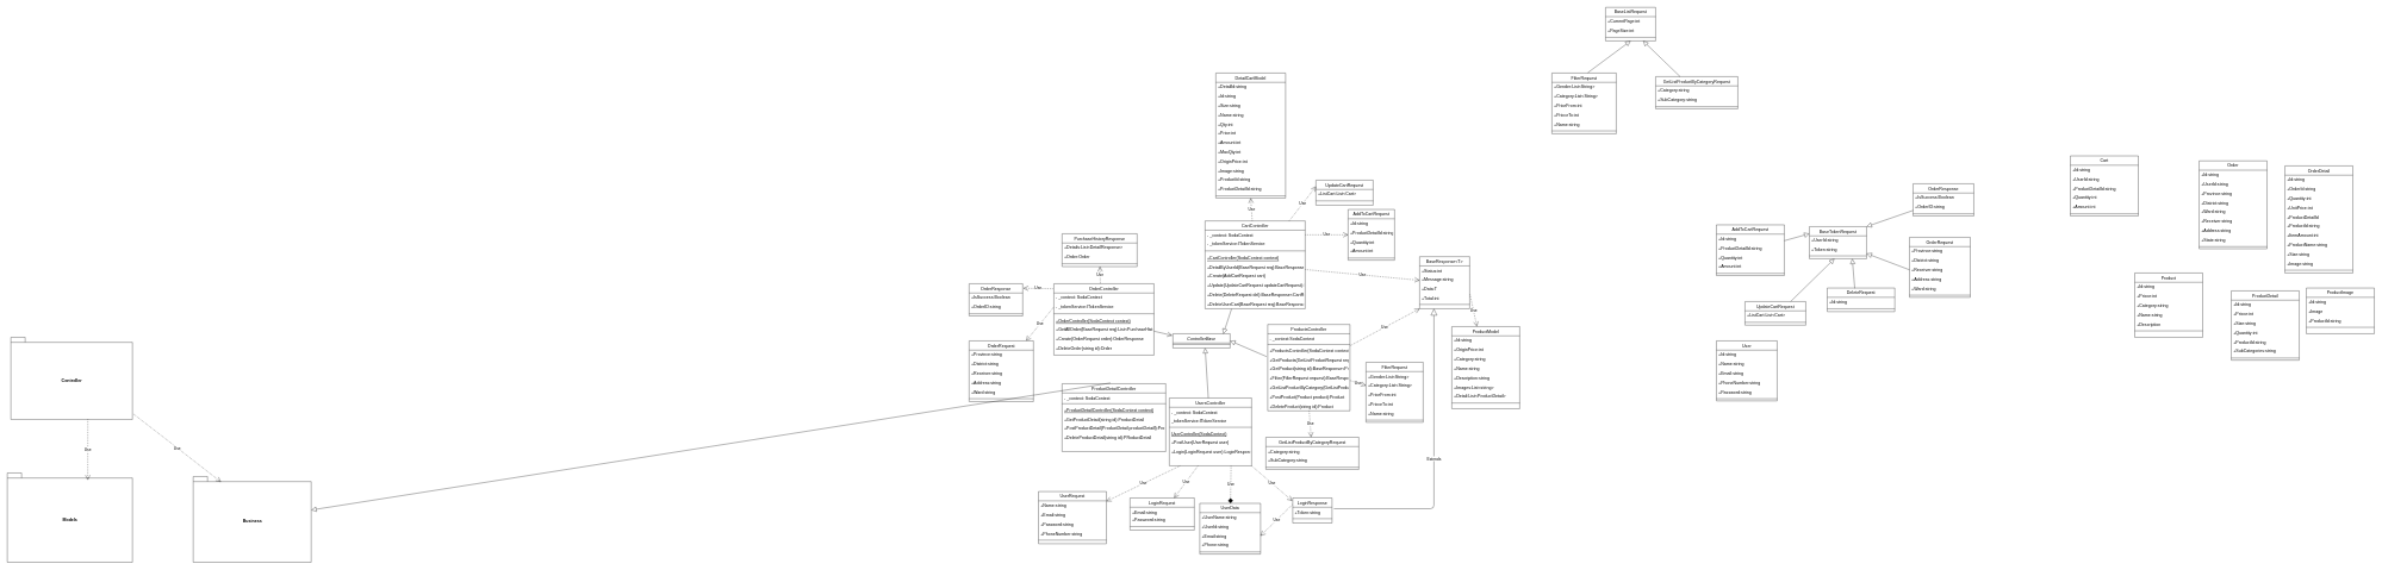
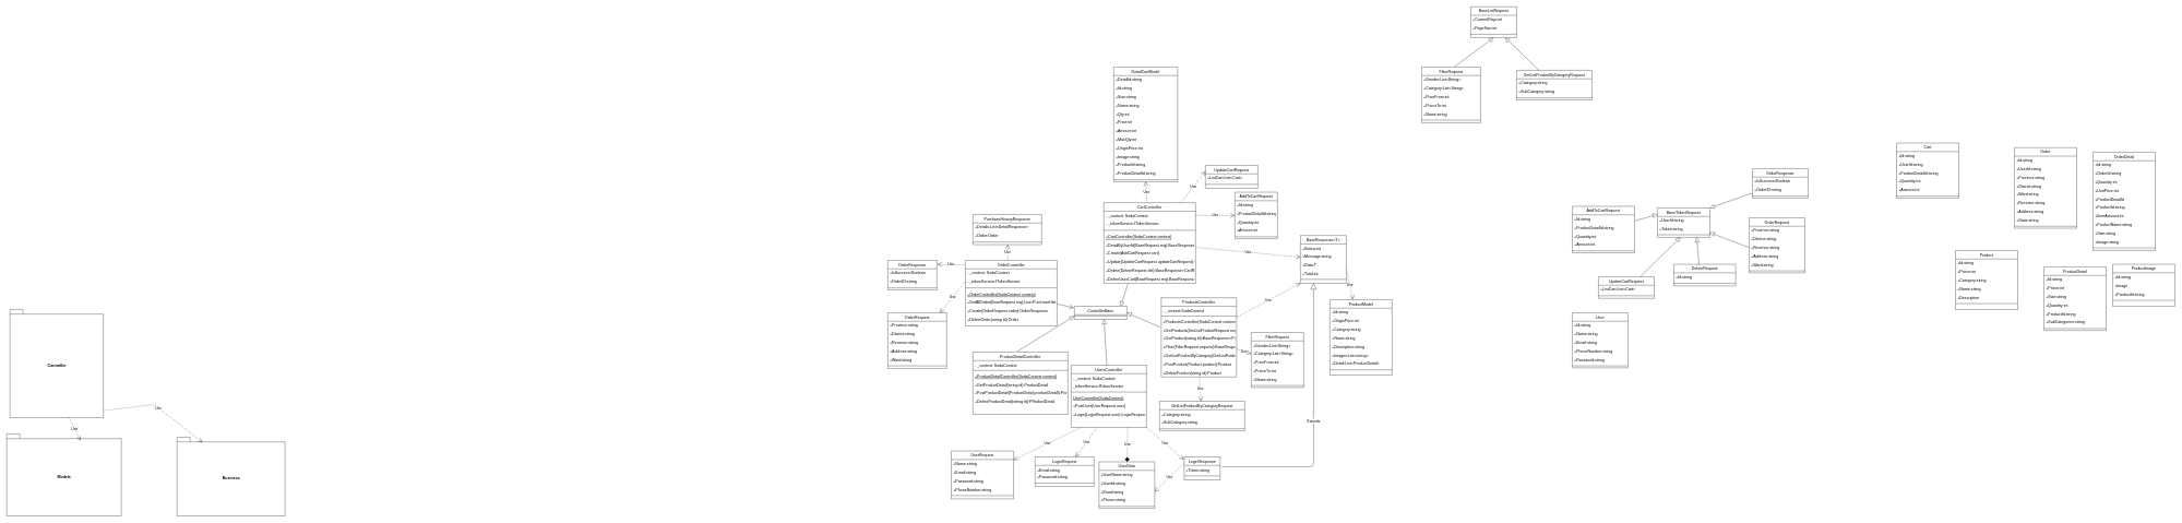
- <mxCell id="165" value="Controller" style="shape=folder;fontStyle=1;spacingTop=10;tabWidth=40;tabHeight=14;tabPosition=left;html=1;" vertex="1" parent="1"><mxGeometry x="30" y="944" width="340" height="230" as="geometry" /></mxCell>
+ <mxCell id="165" value="Controller" style="shape=folder;fontStyle=1;spacingTop=10;tabWidth=40;tabHeight=14;tabPosition=left;html=1;" vertex="1" parent="1"><mxGeometry x="30" y="944" width="285" height="330" as="geometry" /></mxCell>
- <mxCell id="34" value="" style="endArrow=block;endFill=0;endSize=12;html=1;exitX=0.467;exitY=-0.011;exitDx=0;exitDy=0;exitPerimeter=0;" edge="1" parent="1" source="27" target="167"><mxGeometry width="160" relative="1" as="geometry"><mxPoint x="3260" y="1114" as="sourcePoint" /><mxPoint x="3420" y="1114" as="targetPoint" /></mxGeometry></mxCell>
+ <mxCell id="34" value="" style="endArrow=block;endFill=0;endSize=12;html=1;exitX=0.467;exitY=-0.011;exitDx=0;exitDy=0;exitPerimeter=0;entryX=0;entryY=0.75;entryDx=0;entryDy=0;" edge="1" parent="1" source="27" target="2"><mxGeometry width="160" relative="1" as="geometry"><mxPoint x="3260" y="1114" as="sourcePoint" /><mxPoint x="3420" y="1114" as="targetPoint" /></mxGeometry></mxCell>
